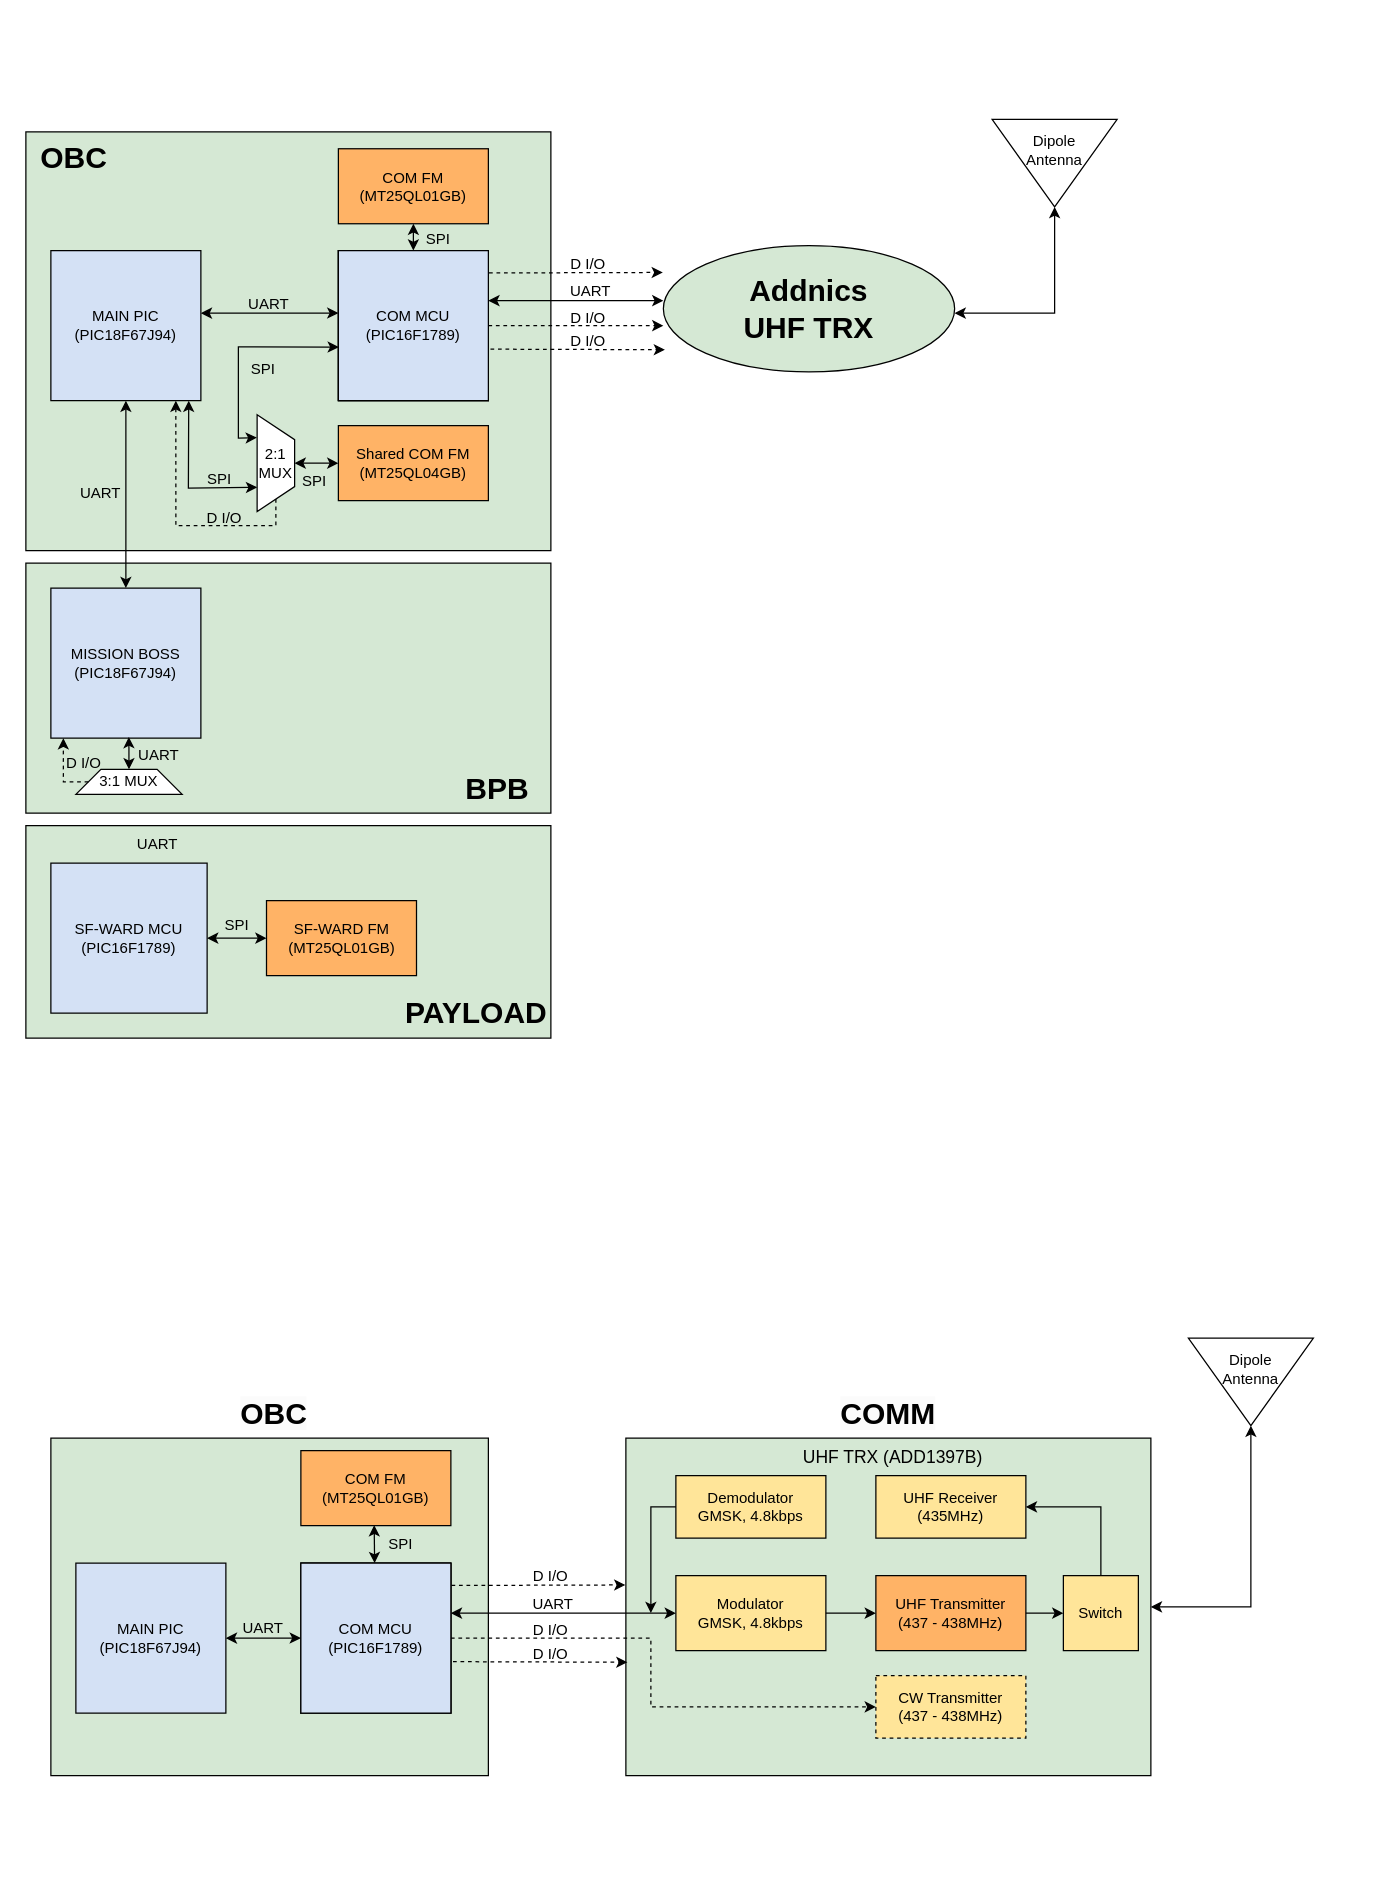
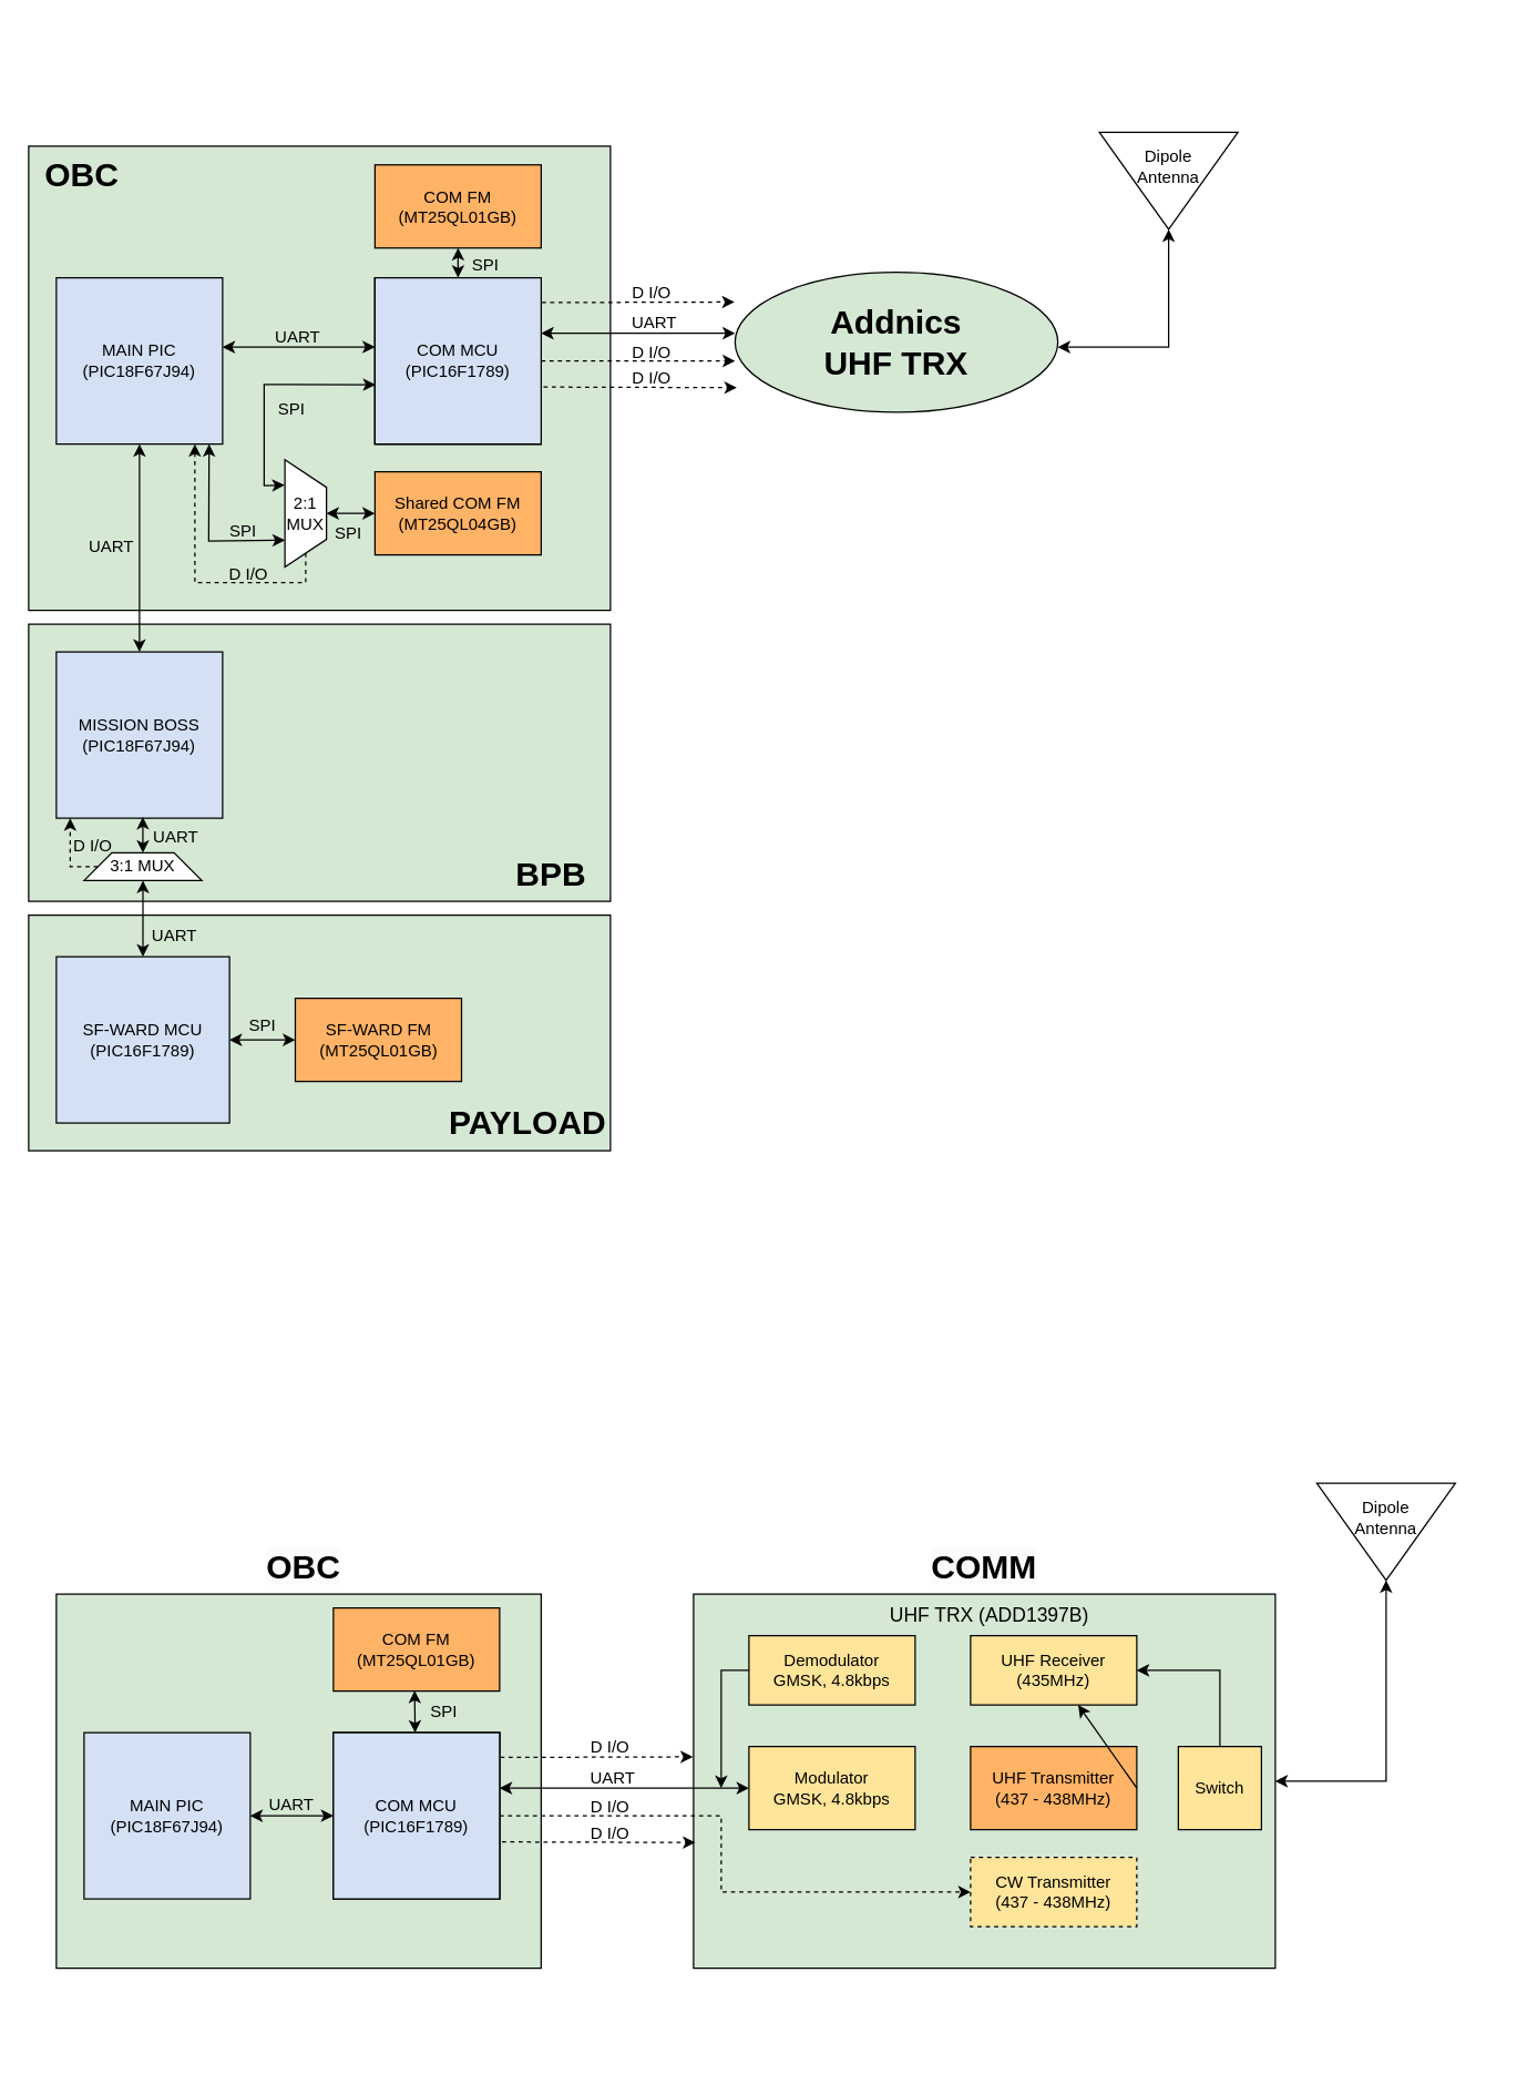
+ <mxCell id="49" value="" style="endArrow=classic;startArrow=classic;html=1;rounded=0;fontColor=#000000;exitX=0.5;exitY=0;exitDx=0;exitDy=0;entryX=0.5;entryY=1;entryDx=0;entryDy=0;" parent="2" source="5" target="52" edge="1"><mxGeometry width="50" height="50" relative="1" as="geometry"><mxPoint x="300" y="340" as="sourcePoint" /><mxPoint x="70" y="550" as="targetPoint" /></mxGeometry></mxCell>
- <mxCell id="70" value="" style="endArrow=classic;html=1;rounded=0;exitX=1;exitY=0.5;exitDx=0;exitDy=0;" edge="1" parent="61" source="68" target="67"><mxGeometry width="50" height="50" relative="1" as="geometry"><mxPoint x="380" y="250" as="sourcePoint" /><mxPoint x="430" y="200" as="targetPoint" /></mxGeometry></mxCell>
- <mxCell id="74" value="" style="endArrow=classic;html=1;rounded=0;exitX=1;exitY=0.5;exitDx=0;exitDy=0;entryX=0;entryY=0.5;entryDx=0;entryDy=0;" edge="1" parent="61" source="67" target="66"><mxGeometry width="50" height="50" relative="1" as="geometry"><mxPoint x="550" y="220" as="sourcePoint" /><mxPoint x="600" y="170" as="targetPoint" /></mxGeometry></mxCell>
+ <mxCell id="74" value="" style="endArrow=classic;html=1;rounded=0;exitX=1;exitY=0.5;exitDx=0;exitDy=0;" edge="1" parent="61" source="67" target="65"><mxGeometry width="50" height="50" relative="1" as="geometry"><mxPoint x="550" y="220" as="sourcePoint" /><mxPoint x="600" y="170" as="targetPoint" /></mxGeometry></mxCell>
